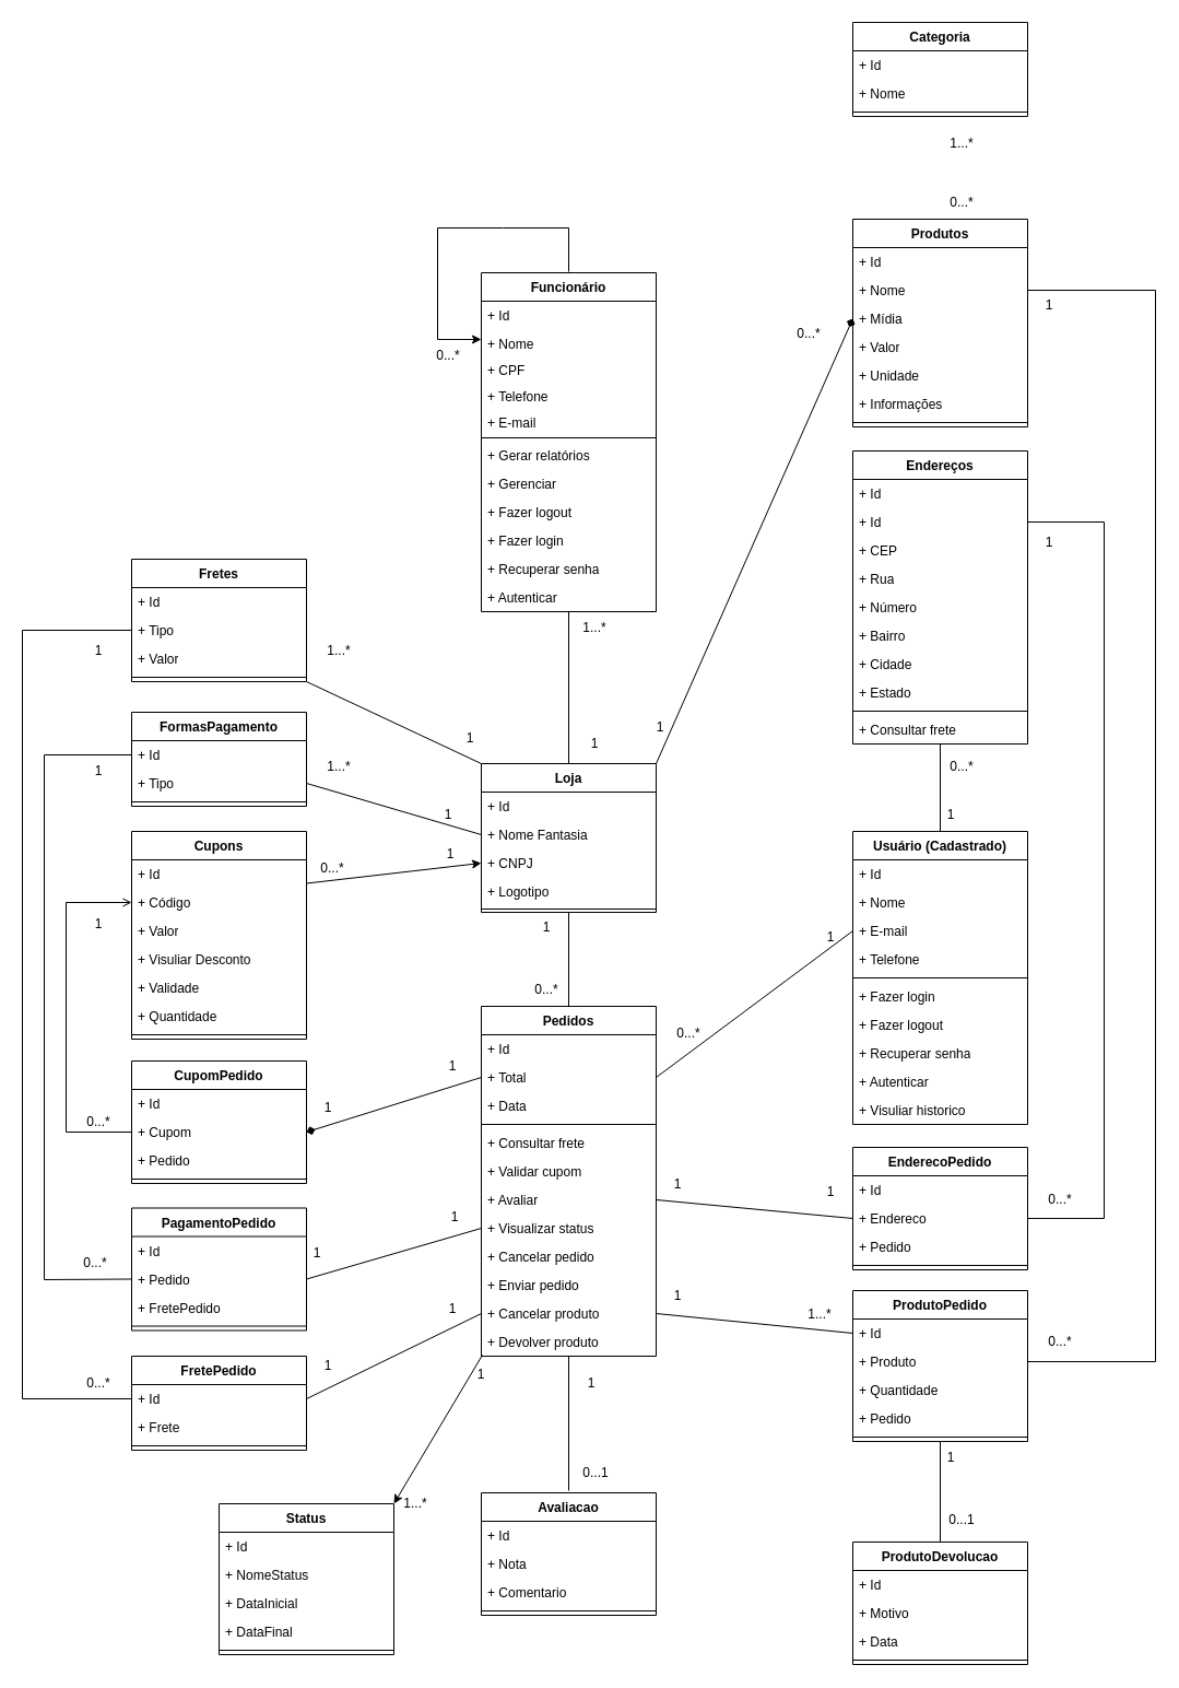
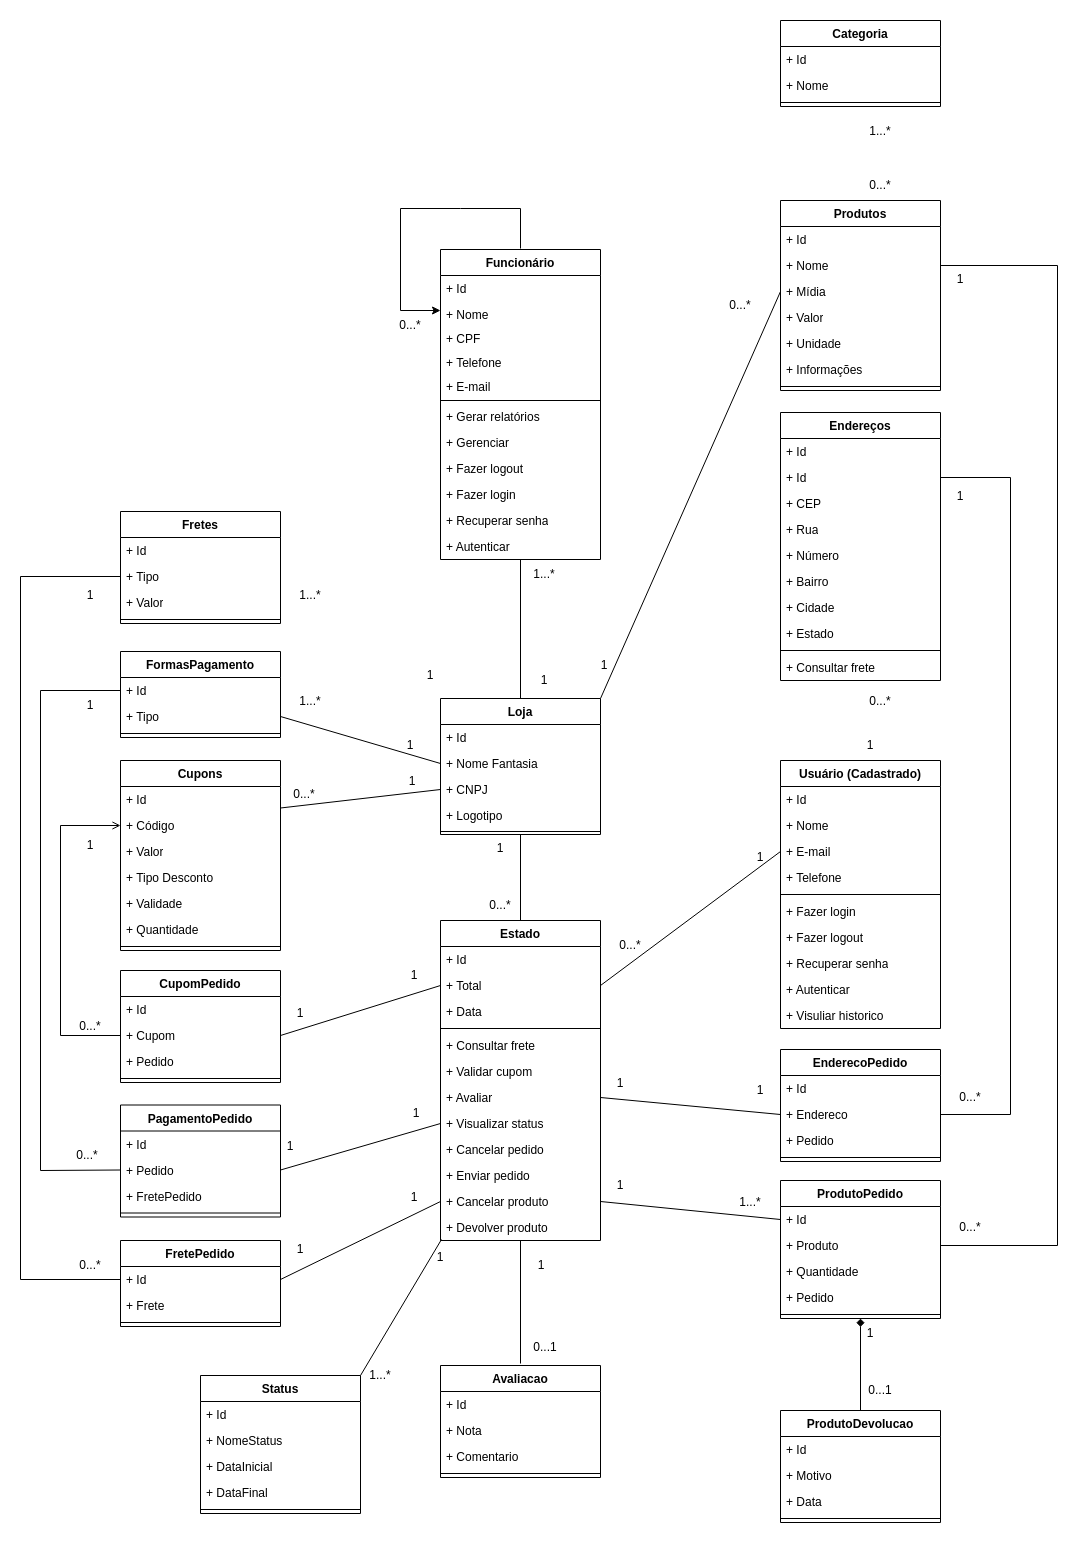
- <mxCell id="103" value="" style="endArrow=diamond;html=1;rounded=0;entryX=0;entryY=0.5;entryDx=0;entryDy=0;exitX=1;exitY=0;exitDx=0;exitDy=0;" parent="1" source="16" target="25" edge="1"><mxGeometry width="50" height="50" relative="1" as="geometry"><mxPoint x="720" y="720" as="sourcePoint" /><mxPoint x="770" y="670" as="targetPoint" /></mxGeometry></mxCell>
+ <mxCell id="103" value="" style="endArrow=none;html=1;rounded=0;entryX=0;entryY=0.5;entryDx=0;entryDy=0;exitX=1;exitY=0;exitDx=0;exitDy=0;" parent="1" source="16" target="25" edge="1"><mxGeometry width="50" height="50" relative="1" as="geometry"><mxPoint x="720" y="720" as="sourcePoint" /><mxPoint x="770" y="670" as="targetPoint" /></mxGeometry></mxCell>
- <mxCell id="83" value="" style="endArrow=none;html=1;rounded=0;entryX=1;entryY=1;entryDx=0;entryDy=0;exitX=0;exitY=0;exitDx=0;exitDy=0;" parent="1" source="16" target="30" edge="1"><mxGeometry width="50" height="50" relative="1" as="geometry"><mxPoint x="550" y="790" as="sourcePoint" /><mxPoint x="600" y="740" as="targetPoint" /></mxGeometry></mxCell>
- <mxCell id="87" value="" style="endArrow=none;html=1;rounded=0;entryX=0.5;entryY=1;entryDx=0;entryDy=0;exitX=0.5;exitY=0;exitDx=0;exitDy=0;" parent="1" source="56" target="67" edge="1"><mxGeometry width="50" height="50" relative="1" as="geometry"><mxPoint x="550" y="850" as="sourcePoint" /><mxPoint x="600" y="800" as="targetPoint" /></mxGeometry></mxCell>
- <mxCell id="85" value="" style="endArrow=classic;html=1;rounded=0;exitX=1;exitY=0.25;exitDx=0;exitDy=0;entryX=0;entryY=0.5;entryDx=0;entryDy=0;" parent="1" source="35" target="19" edge="1"><mxGeometry width="50" height="50" relative="1" as="geometry"><mxPoint x="550" y="790" as="sourcePoint" /><mxPoint x="600" y="740" as="targetPoint" /></mxGeometry></mxCell>
+ <mxCell id="85" value="" style="endArrow=none;html=1;rounded=0;exitX=1;exitY=0.25;exitDx=0;exitDy=0;entryX=0;entryY=0.5;entryDx=0;entryDy=0;" parent="1" source="35" target="19" edge="1"><mxGeometry width="50" height="50" relative="1" as="geometry"><mxPoint x="550" y="790" as="sourcePoint" /><mxPoint x="600" y="740" as="targetPoint" /></mxGeometry></mxCell>
- <mxCell id="39" value="+ Visuliar Desconto" style="text;strokeColor=none;fillColor=none;align=left;verticalAlign=top;spacingLeft=4;spacingRight=4;overflow=hidden;rotatable=0;points=[[0,0.5],[1,0.5]];portConstraint=eastwest;whiteSpace=wrap;html=1;" parent="35" vertex="1"><mxGeometry y="104" width="160" height="26" as="geometry" /></mxCell>
+ <mxCell id="39" value="+ Tipo Desconto" style="text;strokeColor=none;fillColor=none;align=left;verticalAlign=top;spacingLeft=4;spacingRight=4;overflow=hidden;rotatable=0;points=[[0,0.5],[1,0.5]];portConstraint=eastwest;whiteSpace=wrap;html=1;" parent="35" vertex="1"><mxGeometry y="104" width="160" height="26" as="geometry" /></mxCell>
- <mxCell id="43" value="Pedidos" style="swimlane;fontStyle=1;align=center;verticalAlign=top;childLayout=stackLayout;horizontal=1;startSize=26;horizontalStack=0;resizeParent=1;resizeParentMax=0;resizeLast=0;collapsible=1;marginBottom=0;whiteSpace=wrap;html=1;" parent="1" vertex="1"><mxGeometry x="440" y="920" width="160" height="320" as="geometry" /></mxCell>
+ <mxCell id="43" value="Estado" style="swimlane;fontStyle=1;align=center;verticalAlign=top;childLayout=stackLayout;horizontal=1;startSize=26;horizontalStack=0;resizeParent=1;resizeParentMax=0;resizeLast=0;collapsible=1;marginBottom=0;whiteSpace=wrap;html=1;" parent="1" vertex="1"><mxGeometry x="440" y="920" width="160" height="320" as="geometry" /></mxCell>
- <mxCell id="145" value="" style="endArrow=diamond;html=1;rounded=0;exitX=0;exitY=0.5;exitDx=0;exitDy=0;entryX=1;entryY=0.5;entryDx=0;entryDy=0;" parent="1" source="45" target="126" edge="1"><mxGeometry width="50" height="50" relative="1" as="geometry"><mxPoint x="134" y="1439" as="sourcePoint" /><mxPoint x="294" y="1420" as="targetPoint" /></mxGeometry></mxCell>
+ <mxCell id="145" value="" style="endArrow=none;html=1;rounded=0;exitX=0;exitY=0.5;exitDx=0;exitDy=0;entryX=1;entryY=0.5;entryDx=0;entryDy=0;" parent="1" source="45" target="126" edge="1"><mxGeometry width="50" height="50" relative="1" as="geometry"><mxPoint x="134" y="1439" as="sourcePoint" /><mxPoint x="294" y="1420" as="targetPoint" /></mxGeometry></mxCell>
- <mxCell id="190" value="" style="endArrow=none;html=1;rounded=0;entryX=0.5;entryY=1;entryDx=0;entryDy=0;exitX=0.5;exitY=0;exitDx=0;exitDy=0;" edge="1" parent="1" source="185" target="113"><mxGeometry width="50" height="50" relative="1" as="geometry"><mxPoint x="650" y="1220" as="sourcePoint" /><mxPoint x="700" y="1170" as="targetPoint" /></mxGeometry></mxCell>
+ <mxCell id="190" value="" style="endArrow=diamond;html=1;rounded=0;entryX=0.5;entryY=1;entryDx=0;entryDy=0;exitX=0.5;exitY=0;exitDx=0;exitDy=0;" edge="1" parent="1" source="185" target="113"><mxGeometry width="50" height="50" relative="1" as="geometry"><mxPoint x="650" y="1220" as="sourcePoint" /><mxPoint x="700" y="1170" as="targetPoint" /></mxGeometry></mxCell>
- <mxCell id="182" value="" style="endArrow=classic;html=1;rounded=0;entryX=1;entryY=0;entryDx=0;entryDy=0;exitX=0.006;exitY=0.962;exitDx=0;exitDy=0;exitPerimeter=0;" edge="1" parent="1" source="55" target="176"><mxGeometry width="50" height="50" relative="1" as="geometry"><mxPoint x="530" y="1250" as="sourcePoint" /><mxPoint x="530" y="1373" as="targetPoint" /></mxGeometry></mxCell>
+ <mxCell id="182" value="" style="endArrow=none;html=1;rounded=0;entryX=1;entryY=0;entryDx=0;entryDy=0;exitX=0.006;exitY=0.962;exitDx=0;exitDy=0;exitPerimeter=0;" edge="1" parent="1" source="55" target="176"><mxGeometry width="50" height="50" relative="1" as="geometry"><mxPoint x="530" y="1250" as="sourcePoint" /><mxPoint x="530" y="1373" as="targetPoint" /></mxGeometry></mxCell>
